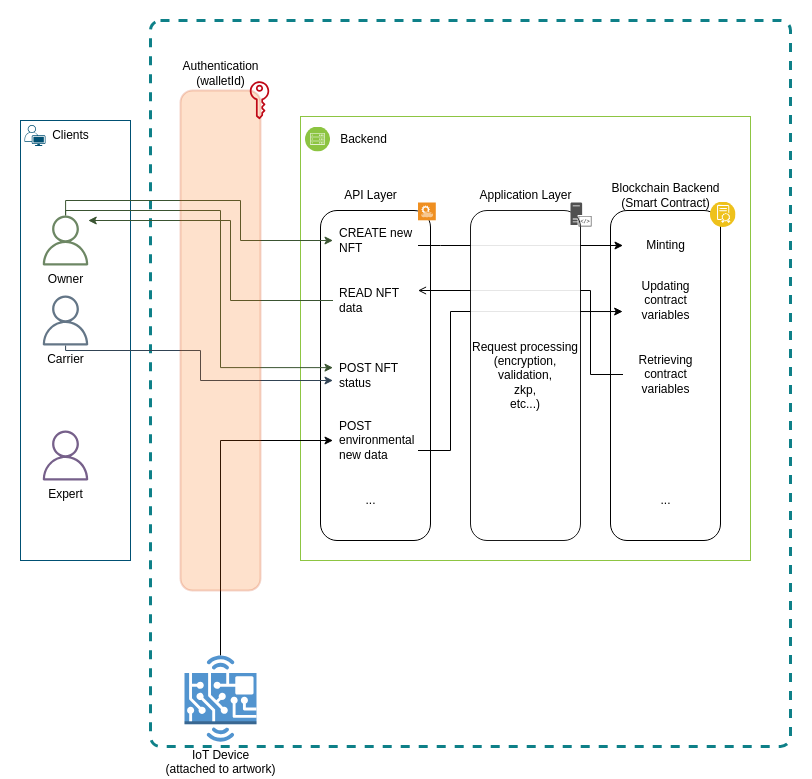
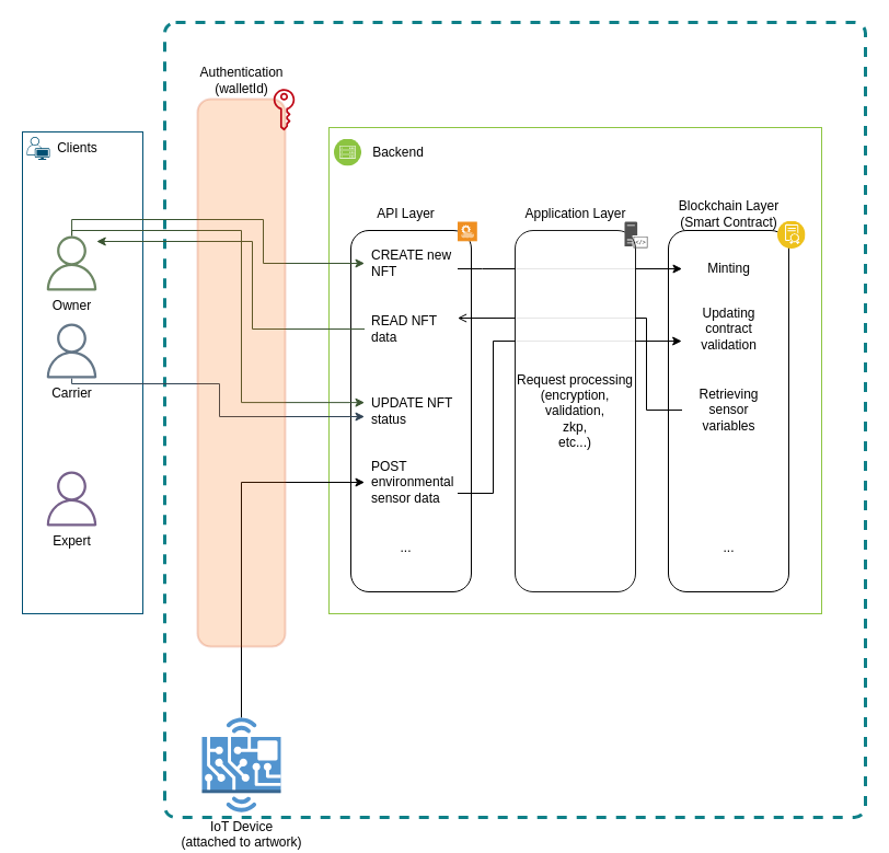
- <mxCell id="8" value="Blockchain Backend&lt;br&gt;(Smart Contract)" style="text;html=1;align=center;verticalAlign=middle;resizable=0;points=[];autosize=1;strokeColor=none;fillColor=none;" vertex="1" parent="1"><mxGeometry x="610" y="175" width="110" height="40" as="geometry" /></mxCell>
+ <mxCell id="8" value="Blockchain Layer&lt;br&gt;(Smart Contract)" style="text;html=1;align=center;verticalAlign=middle;resizable=0;points=[];autosize=1;strokeColor=none;fillColor=none;" vertex="1" parent="1"><mxGeometry x="610" y="175" width="110" height="40" as="geometry" /></mxCell>
- <mxCell id="25" value="Updating contract variables" style="text;strokeColor=none;fillColor=none;align=center;verticalAlign=middle;spacingLeft=4;spacingRight=4;overflow=hidden;points=[[0,0.5],[1,0.5]];portConstraint=eastwest;rotatable=0;whiteSpace=wrap;html=1;" vertex="1" parent="1"><mxGeometry x="622.5" y="270" width="85" height="60" as="geometry" /></mxCell>
+ <mxCell id="25" value="Updating contract validation" style="text;strokeColor=none;fillColor=none;align=center;verticalAlign=middle;spacingLeft=4;spacingRight=4;overflow=hidden;points=[[0,0.5],[1,0.5]];portConstraint=eastwest;rotatable=0;whiteSpace=wrap;html=1;" vertex="1" parent="1"><mxGeometry x="622.5" y="270" width="85" height="60" as="geometry" /></mxCell>
- <mxCell id="35" value="Retrieving contract variables" style="text;strokeColor=none;fillColor=none;align=center;verticalAlign=middle;spacingLeft=4;spacingRight=4;overflow=hidden;points=[[0,0.5],[1,0.5]];portConstraint=eastwest;rotatable=0;whiteSpace=wrap;html=1;" vertex="1" parent="1"><mxGeometry x="622.5" y="344" width="85" height="60" as="geometry" /></mxCell>
+ <mxCell id="35" value="Retrieving sensor variables" style="text;strokeColor=none;fillColor=none;align=center;verticalAlign=middle;spacingLeft=4;spacingRight=4;overflow=hidden;points=[[0,0.5],[1,0.5]];portConstraint=eastwest;rotatable=0;whiteSpace=wrap;html=1;" vertex="1" parent="1"><mxGeometry x="622.5" y="344" width="85" height="60" as="geometry" /></mxCell>
- <mxCell id="15" value="POST NFT status" style="text;strokeColor=none;fillColor=none;align=left;verticalAlign=middle;spacingLeft=4;spacingRight=4;overflow=hidden;points=[[0,0.5],[1,0.5]];portConstraint=eastwest;rotatable=0;whiteSpace=wrap;html=1;" vertex="1" parent="1"><mxGeometry x="332.5" y="345" width="85" height="60" as="geometry" /></mxCell>
+ <mxCell id="15" value="UPDATE NFT status" style="text;strokeColor=none;fillColor=none;align=left;verticalAlign=middle;spacingLeft=4;spacingRight=4;overflow=hidden;points=[[0,0.5],[1,0.5]];portConstraint=eastwest;rotatable=0;whiteSpace=wrap;html=1;" vertex="1" parent="1"><mxGeometry x="332.5" y="345" width="85" height="60" as="geometry" /></mxCell>
- <mxCell id="12" value="POST environmental new data" style="text;strokeColor=none;fillColor=none;align=left;verticalAlign=middle;spacingLeft=4;spacingRight=4;overflow=hidden;points=[[0,0.5],[1,0.5]];portConstraint=eastwest;rotatable=0;whiteSpace=wrap;html=1;" vertex="1" parent="1"><mxGeometry x="332.5" y="410" width="85" height="60" as="geometry" /></mxCell>
+ <mxCell id="12" value="POST environmental sensor data" style="text;strokeColor=none;fillColor=none;align=left;verticalAlign=middle;spacingLeft=4;spacingRight=4;overflow=hidden;points=[[0,0.5],[1,0.5]];portConstraint=eastwest;rotatable=0;whiteSpace=wrap;html=1;" vertex="1" parent="1"><mxGeometry x="332.5" y="410" width="85" height="60" as="geometry" /></mxCell>
